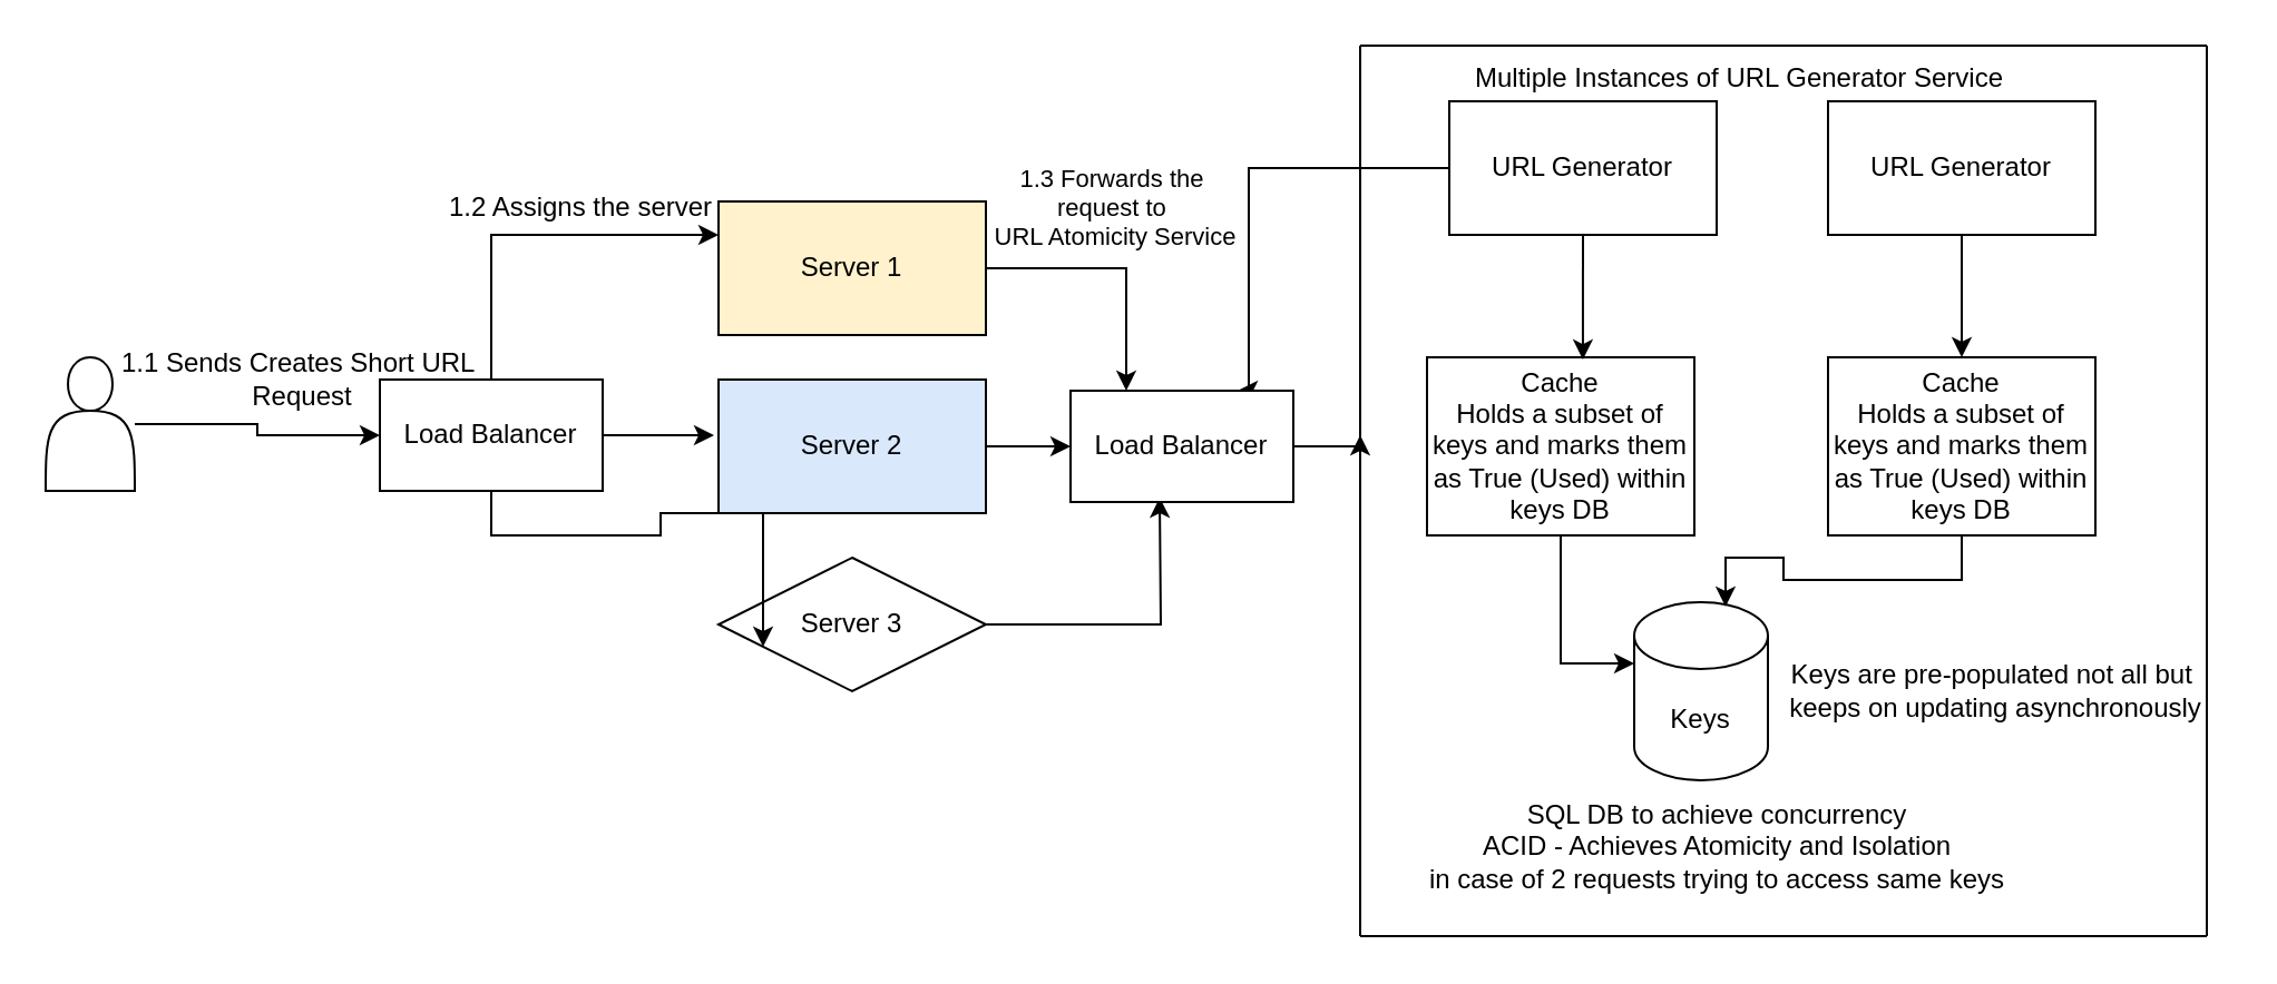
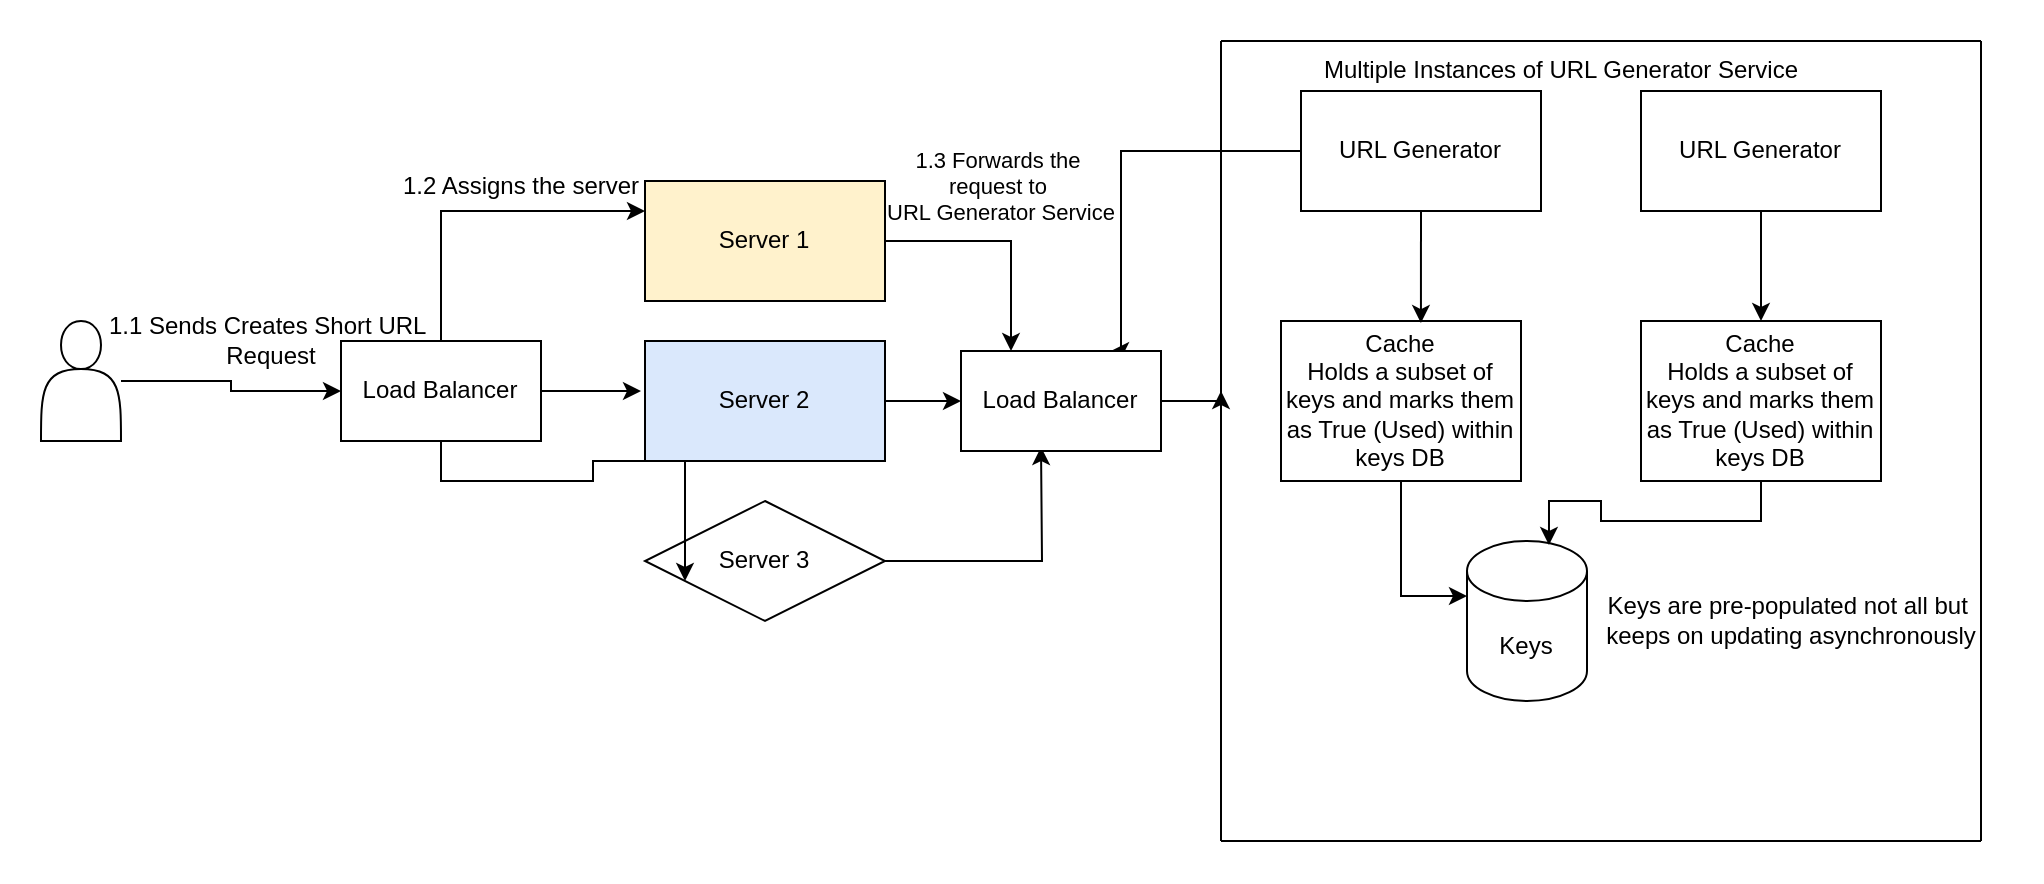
- <mxCell id="35" value="1.3 Forwards the&amp;nbsp;&lt;div style=&quot;font-size: 11px;&quot;&gt;request to&amp;nbsp;&lt;/div&gt;&lt;div style=&quot;font-size: 11px;&quot;&gt;URL Atomicity Service&lt;/div&gt;" style="text;html=1;align=center;verticalAlign=middle;resizable=0;points=[];autosize=1;strokeColor=none;fillColor=none;fontSize=11;" vertex="1" parent="1"><mxGeometry x="430" y="68" width="140" height="50" as="geometry" /></mxCell>
+ <mxCell id="35" value="1.3 Forwards the&amp;nbsp;&lt;div style=&quot;font-size: 11px;&quot;&gt;request to&amp;nbsp;&lt;/div&gt;&lt;div style=&quot;font-size: 11px;&quot;&gt;URL Generator Service&lt;/div&gt;" style="text;html=1;align=center;verticalAlign=middle;resizable=0;points=[];autosize=1;strokeColor=none;fillColor=none;fontSize=11;" vertex="1" parent="1"><mxGeometry x="430" y="68" width="140" height="50" as="geometry" /></mxCell>
- <mxCell id="20" value="SQL DB to achieve concurrency&lt;div&gt;ACID - Achieves Atomicity and Isolation&lt;/div&gt;&lt;div&gt;in case of 2 requests trying to access same keys&lt;/div&gt;" style="text;html=1;align=center;verticalAlign=middle;resizable=0;points=[];autosize=1;strokeColor=none;fillColor=none;" vertex="1" parent="1"><mxGeometry x="630" y="350" width="280" height="60" as="geometry" /></mxCell>
